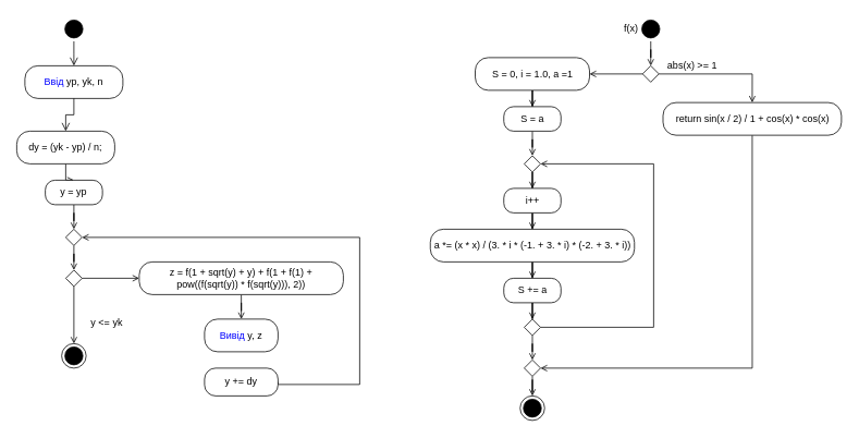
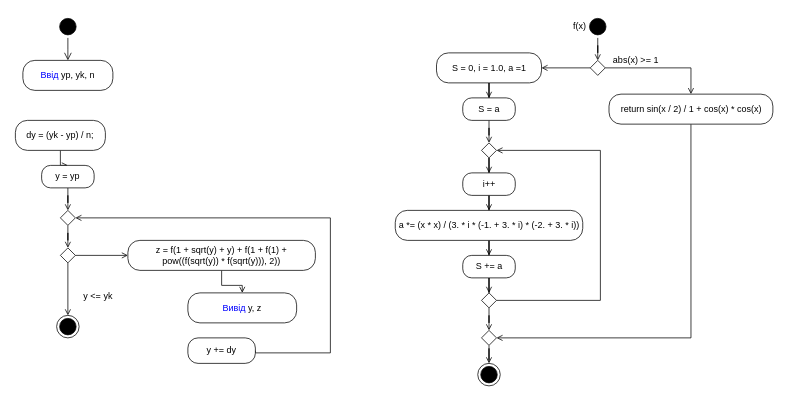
- <mxCell id="5" value="" style="edgeStyle=orthogonalEdgeStyle;html=1;verticalAlign=bottom;endArrow=open;endSize=8;strokeColor=#000000;rounded=0;entryX=0.5;entryY=0;entryDx=0;entryDy=0;" edge="1" parent="1" source="4" target="7"><mxGeometry relative="1" as="geometry"><mxPoint x="90" y="150" as="targetPoint" /></mxGeometry></mxCell>
- <mxCell id="18" value="&lt;font color=&quot;#0000ff&quot;&gt;Вивід&lt;/font&gt;&amp;nbsp;y, z" style="rounded=1;whiteSpace=wrap;html=1;arcSize=40;strokeColor=#000000;" vertex="1" parent="1"><mxGeometry x="250" y="390" width="90" height="40" as="geometry" /></mxCell>
+ <mxCell id="18" value="&lt;font color=&quot;#0000ff&quot;&gt;Вивід&lt;/font&gt;&amp;nbsp;y, z" style="rounded=1;whiteSpace=wrap;html=1;arcSize=40;strokeColor=#000000;" vertex="1" parent="1"><mxGeometry x="250" y="390" width="145" height="40" as="geometry" /></mxCell>
